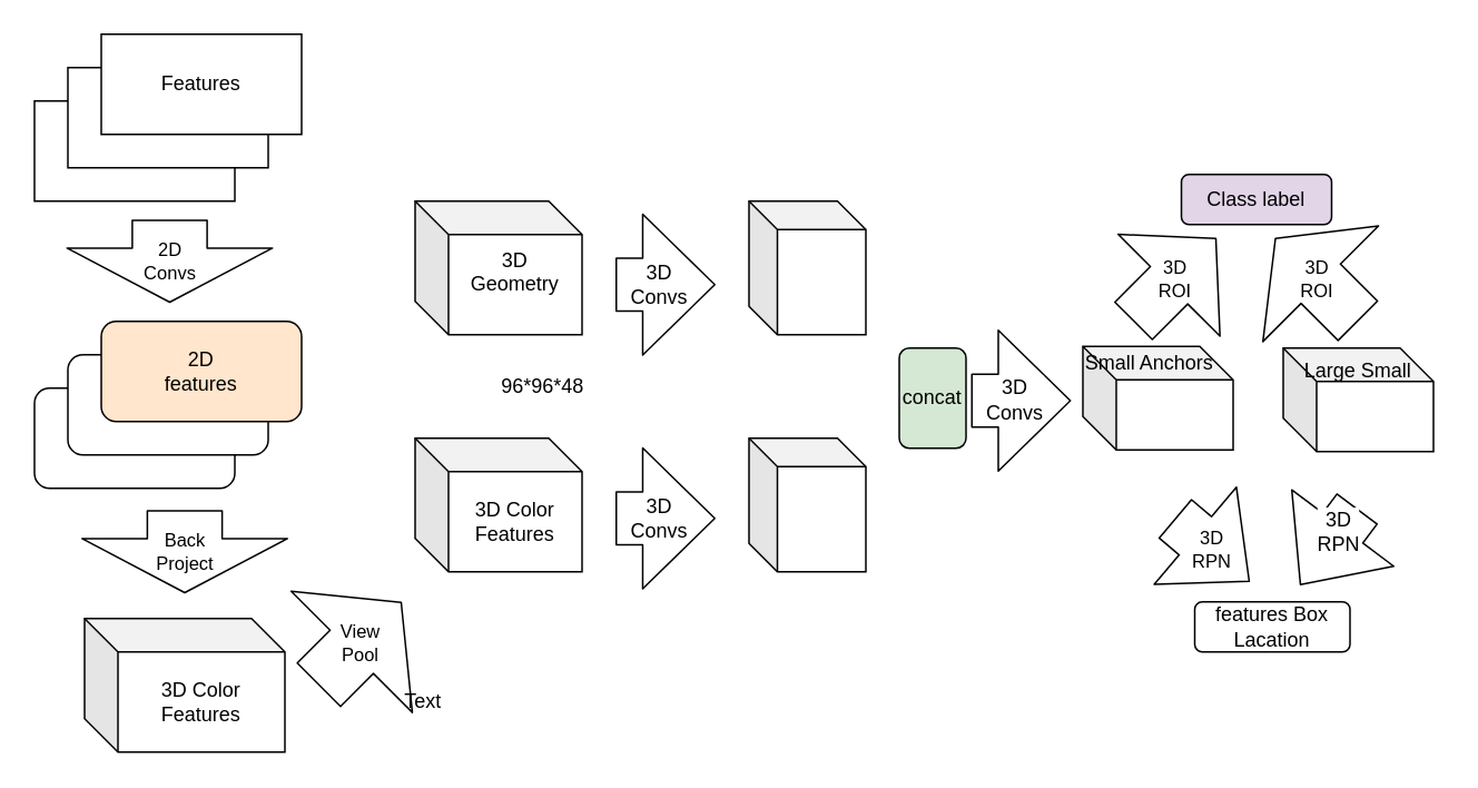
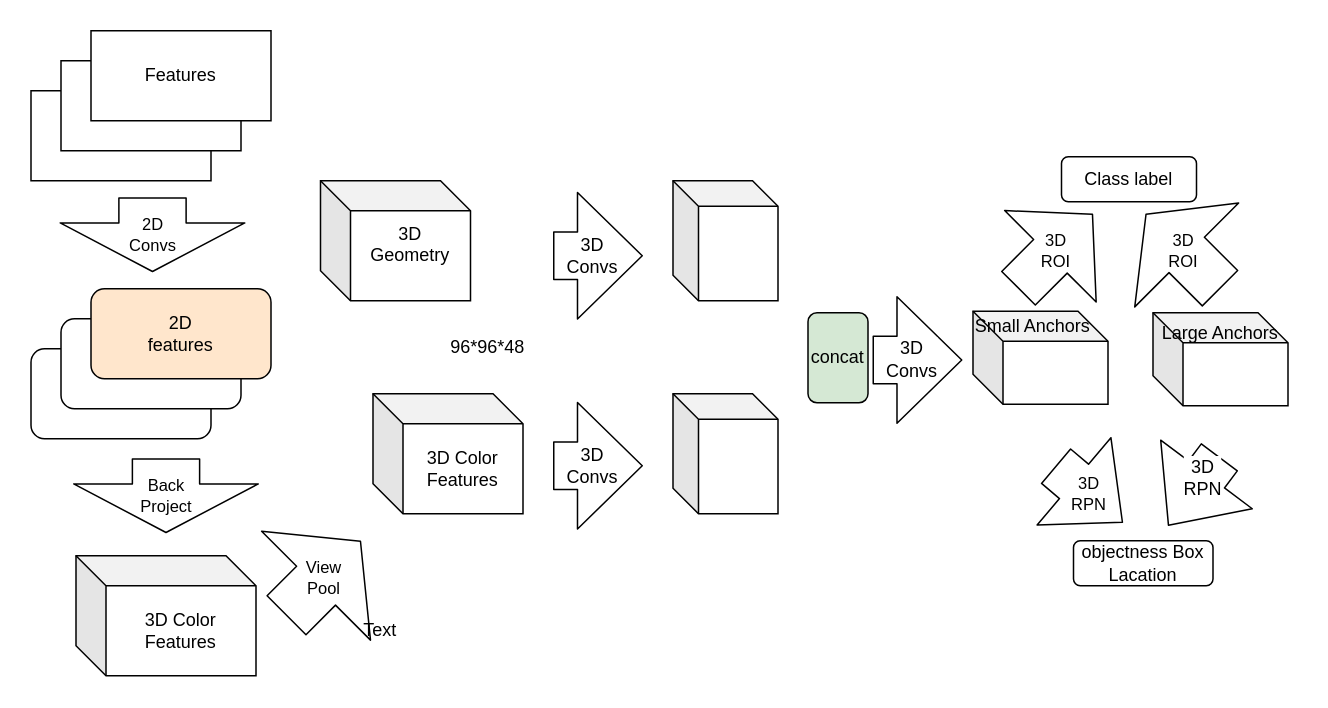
- <mxCell id="31" value="Class label" style="rounded=1;whiteSpace=wrap;html=1;fillColor=#e1d5e7;" vertex="1" parent="1"><mxGeometry x="707" y="104" width="90" height="30" as="geometry" /></mxCell>
+ <mxCell id="31" value="Class label" style="rounded=1;whiteSpace=wrap;html=1;" vertex="1" parent="1"><mxGeometry x="707" y="104" width="90" height="30" as="geometry" /></mxCell>
- <mxCell id="13" value="3D&lt;br&gt;Geometry&lt;br&gt;&amp;nbsp; &amp;nbsp;&amp;nbsp;" style="shape=cube;whiteSpace=wrap;html=1;boundedLbl=1;backgroundOutline=1;darkOpacity=0.05;darkOpacity2=0.1;" vertex="1" parent="1"><mxGeometry x="248" y="120" width="100" height="80" as="geometry" /></mxCell>
+ <mxCell id="13" value="3D&lt;br&gt;Geometry&lt;br&gt;&amp;nbsp; &amp;nbsp;&amp;nbsp;" style="shape=cube;whiteSpace=wrap;html=1;boundedLbl=1;backgroundOutline=1;darkOpacity=0.05;darkOpacity2=0.1;" vertex="1" parent="1"><mxGeometry x="213" y="120" width="100" height="80" as="geometry" /></mxCell>
- <mxCell id="29" value="Large Small" style="text;html=1;strokeColor=none;fillColor=none;align=center;verticalAlign=middle;whiteSpace=wrap;rounded=0;" vertex="1" parent="1"><mxGeometry x="763" y="212" width="100" height="20" as="geometry" /></mxCell>
+ <mxCell id="29" value="Large Anchors" style="text;html=1;strokeColor=none;fillColor=none;align=center;verticalAlign=middle;whiteSpace=wrap;rounded=0;" vertex="1" parent="1"><mxGeometry x="763" y="212" width="100" height="20" as="geometry" /></mxCell>
- <mxCell id="35" value="features Box&lt;br&gt;Lacation" style="rounded=1;whiteSpace=wrap;html=1;" vertex="1" parent="1"><mxGeometry x="715" y="360" width="93" height="30" as="geometry" /></mxCell>
+ <mxCell id="35" value="objectness Box&lt;br&gt;Lacation" style="rounded=1;whiteSpace=wrap;html=1;" vertex="1" parent="1"><mxGeometry x="715" y="360" width="93" height="30" as="geometry" /></mxCell>
